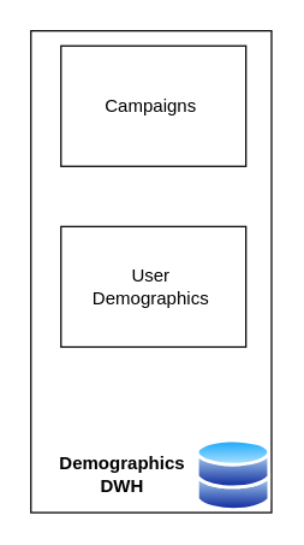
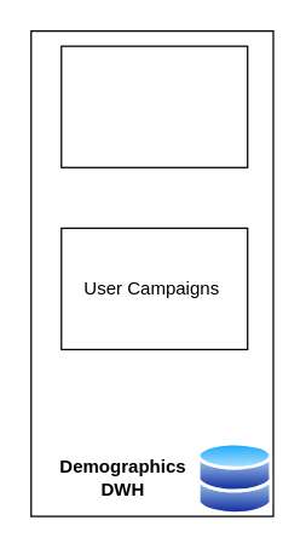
- <mxCell id="6" value="Campaigns" style="text;html=1;strokeColor=none;fillColor=none;align=center;verticalAlign=middle;whiteSpace=wrap;rounded=0;" vertex="1" parent="1"><mxGeometry x="49" y="45" width="102" height="50" as="geometry" /></mxCell>
- <mxCell id="7" value="User Demographics" style="text;html=1;strokeColor=none;fillColor=none;align=center;verticalAlign=middle;whiteSpace=wrap;rounded=0;" vertex="1" parent="1"><mxGeometry x="49" y="165" width="102" height="50" as="geometry" /></mxCell>
+ <mxCell id="7" value="User Campaigns" style="text;html=1;strokeColor=none;fillColor=none;align=center;verticalAlign=middle;whiteSpace=wrap;rounded=0;" vertex="1" parent="1"><mxGeometry x="49" y="165" width="102" height="50" as="geometry" /></mxCell>
